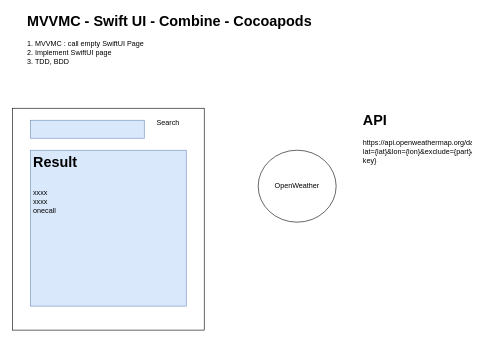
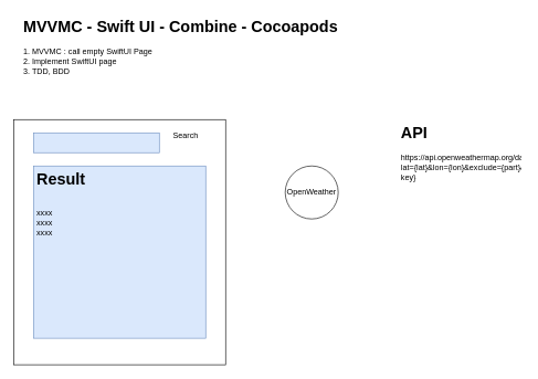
- <mxCell id="8" value="&lt;h1&gt;MVVMC - Swift UI - Combine - Cocoapods&lt;/h1&gt;&lt;p&gt;1. MVVMC : call empty SwiftUI Page&lt;br&gt;2. Implement SwiftUI page&lt;br&gt;3. TDD, BDD&amp;nbsp;&lt;/p&gt;" style="text;html=1;strokeColor=none;fillColor=none;spacing=5;spacingTop=-20;whiteSpace=wrap;overflow=hidden;rounded=0;" parent="1" vertex="1"><mxGeometry x="40" y="15" width="660" height="100" as="geometry" /></mxCell>
+ <mxCell id="8" value="&lt;h1&gt;MVVMC - Swift UI - Combine - Cocoapods&lt;/h1&gt;&lt;p&gt;1. MVVMC : call empty SwiftUI Page&lt;br&gt;2. Implement SwiftUI page&lt;br&gt;3. TDD, BDD&amp;nbsp;&lt;/p&gt;" style="text;html=1;strokeColor=none;fillColor=none;spacing=5;spacingTop=-20;whiteSpace=wrap;overflow=hidden;rounded=0;" parent="1" vertex="1"><mxGeometry x="30" y="20" width="660" height="100" as="geometry" /></mxCell>
- <mxCell id="5" value="&lt;h1&gt;&lt;span style=&quot;background-color: initial;&quot;&gt;Result&amp;nbsp;&lt;/span&gt;&lt;/h1&gt;&lt;div&gt;&lt;span style=&quot;background-color: initial;&quot;&gt;&lt;br&gt;&lt;/span&gt;&lt;/div&gt;&lt;div&gt;&lt;span style=&quot;background-color: initial;&quot;&gt;xxxx&lt;/span&gt;&lt;/div&gt;&lt;div&gt;&lt;span style=&quot;background-color: initial;&quot;&gt;xxxx&lt;/span&gt;&lt;/div&gt;&lt;div&gt;&lt;span style=&quot;background-color: initial;&quot;&gt;onecall&lt;/span&gt;&lt;/div&gt;" style="text;html=1;strokeColor=#6c8ebf;fillColor=#dae8fc;spacing=5;spacingTop=-20;whiteSpace=wrap;overflow=hidden;rounded=0;" parent="1" vertex="1"><mxGeometry x="50" y="250" width="260" height="260" as="geometry" /></mxCell>
+ <mxCell id="5" value="&lt;h1&gt;&lt;span style=&quot;background-color: initial;&quot;&gt;Result&amp;nbsp;&lt;/span&gt;&lt;/h1&gt;&lt;div&gt;&lt;span style=&quot;background-color: initial;&quot;&gt;&lt;br&gt;&lt;/span&gt;&lt;/div&gt;&lt;div&gt;&lt;span style=&quot;background-color: initial;&quot;&gt;xxxx&lt;/span&gt;&lt;/div&gt;&lt;div&gt;&lt;span style=&quot;background-color: initial;&quot;&gt;xxxx&lt;/span&gt;&lt;/div&gt;&lt;div&gt;&lt;span style=&quot;background-color: initial;&quot;&gt;xxxx&lt;/span&gt;&lt;/div&gt;" style="text;html=1;strokeColor=#6c8ebf;fillColor=#dae8fc;spacing=5;spacingTop=-20;whiteSpace=wrap;overflow=hidden;rounded=0;" parent="1" vertex="1"><mxGeometry x="50" y="250" width="260" height="260" as="geometry" /></mxCell>
- <mxCell id="6" value="OpenWeather" style="ellipse;whiteSpace=wrap;html=1;aspect=fixed;" parent="1" vertex="1"><mxGeometry x="430" y="250" width="130" height="120" as="geometry" /></mxCell>
+ <mxCell id="6" value="OpenWeather" style="ellipse;whiteSpace=wrap;html=1;aspect=fixed;" parent="1" vertex="1"><mxGeometry x="430" y="250" width="80" height="80" as="geometry" /></mxCell>
